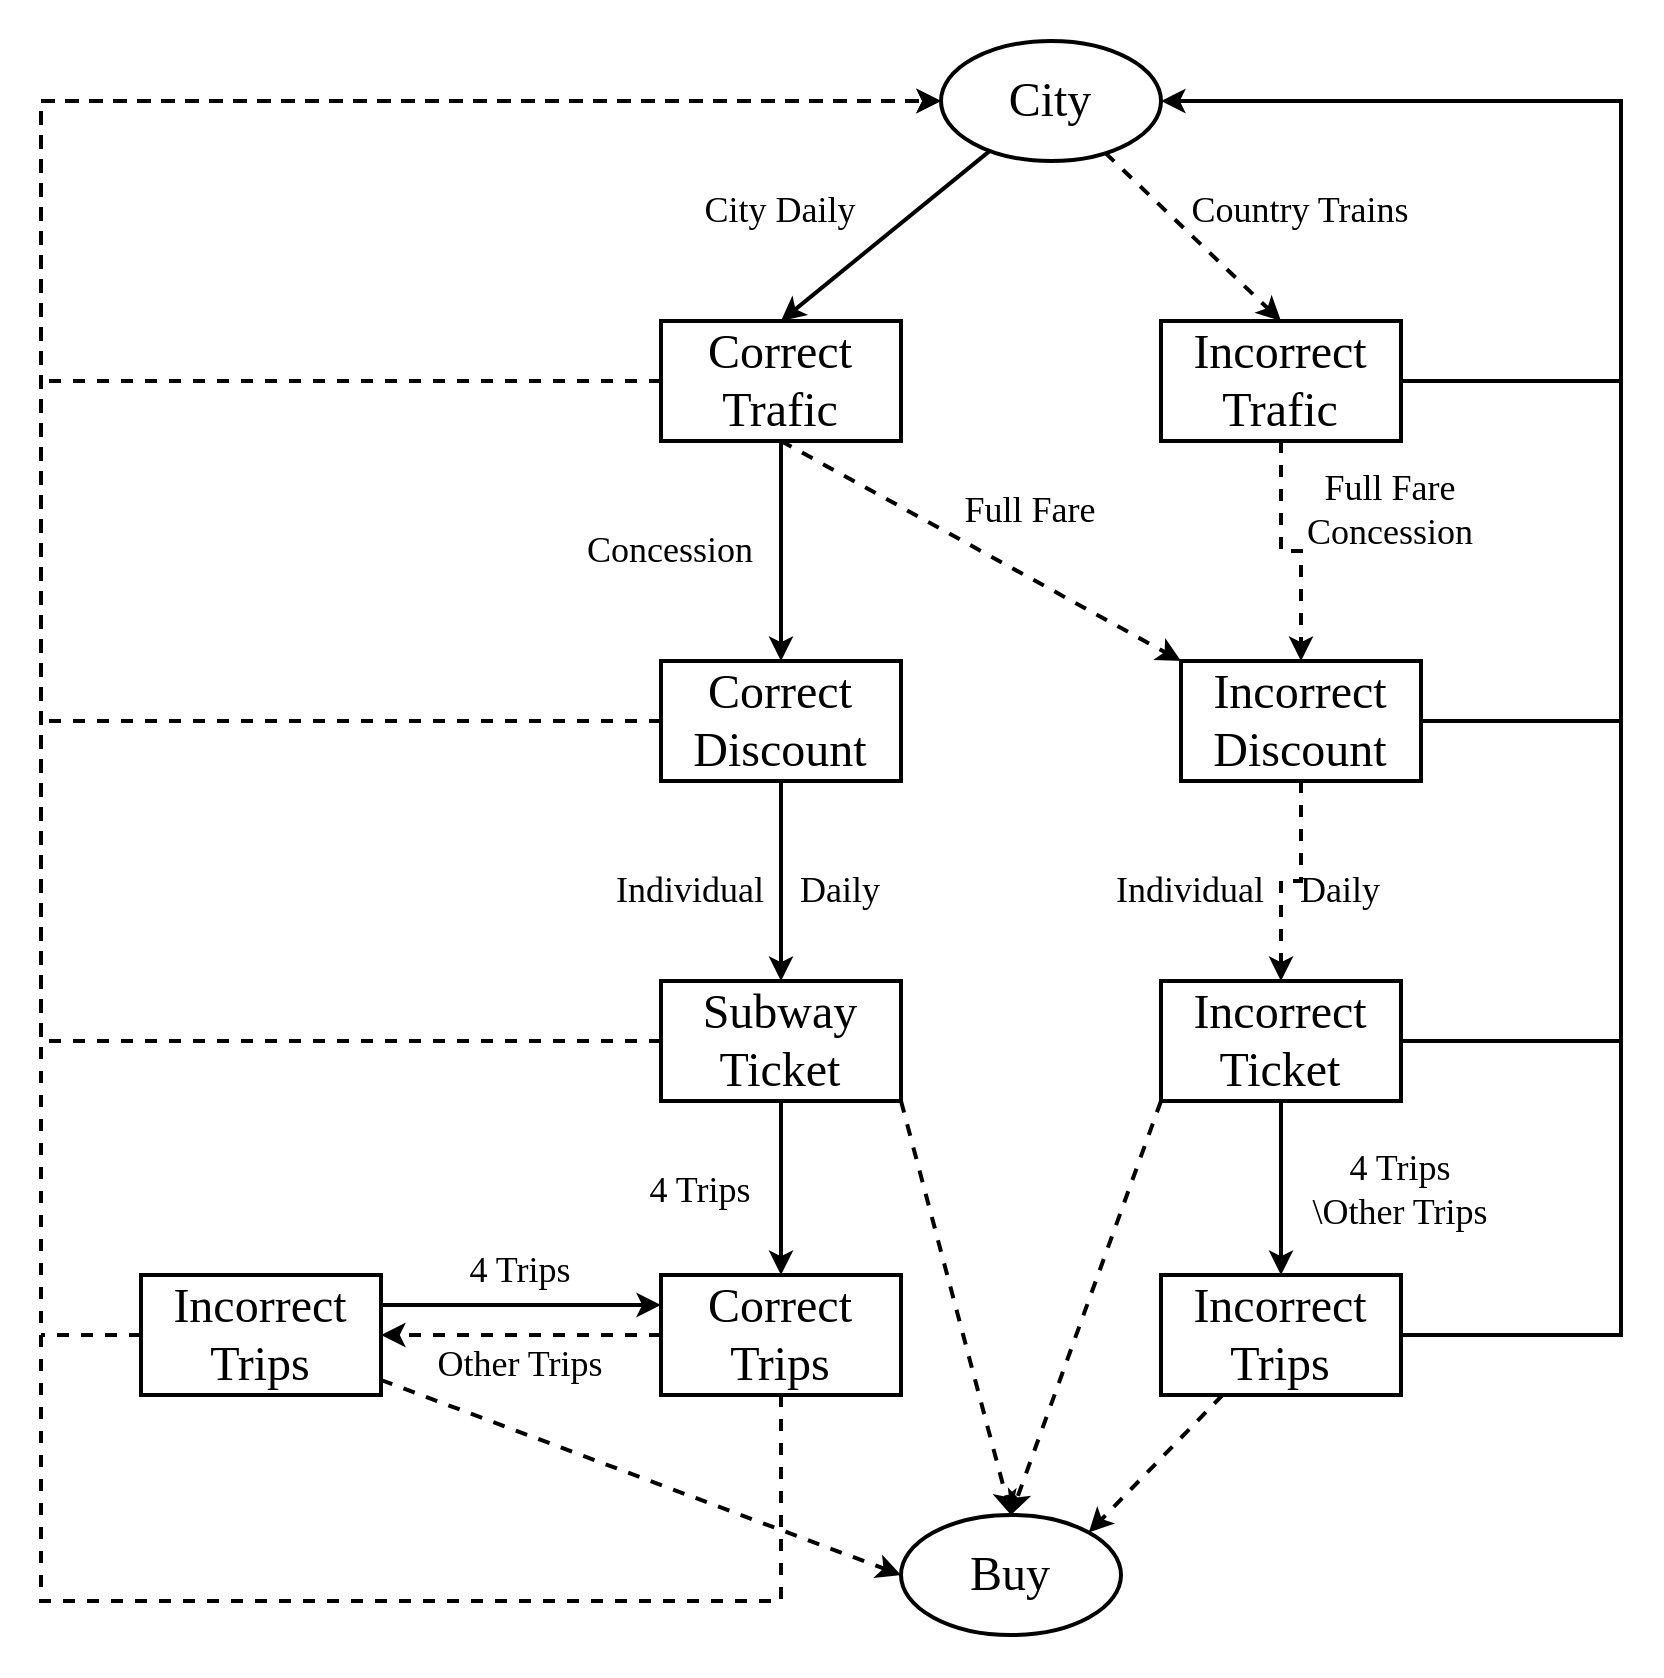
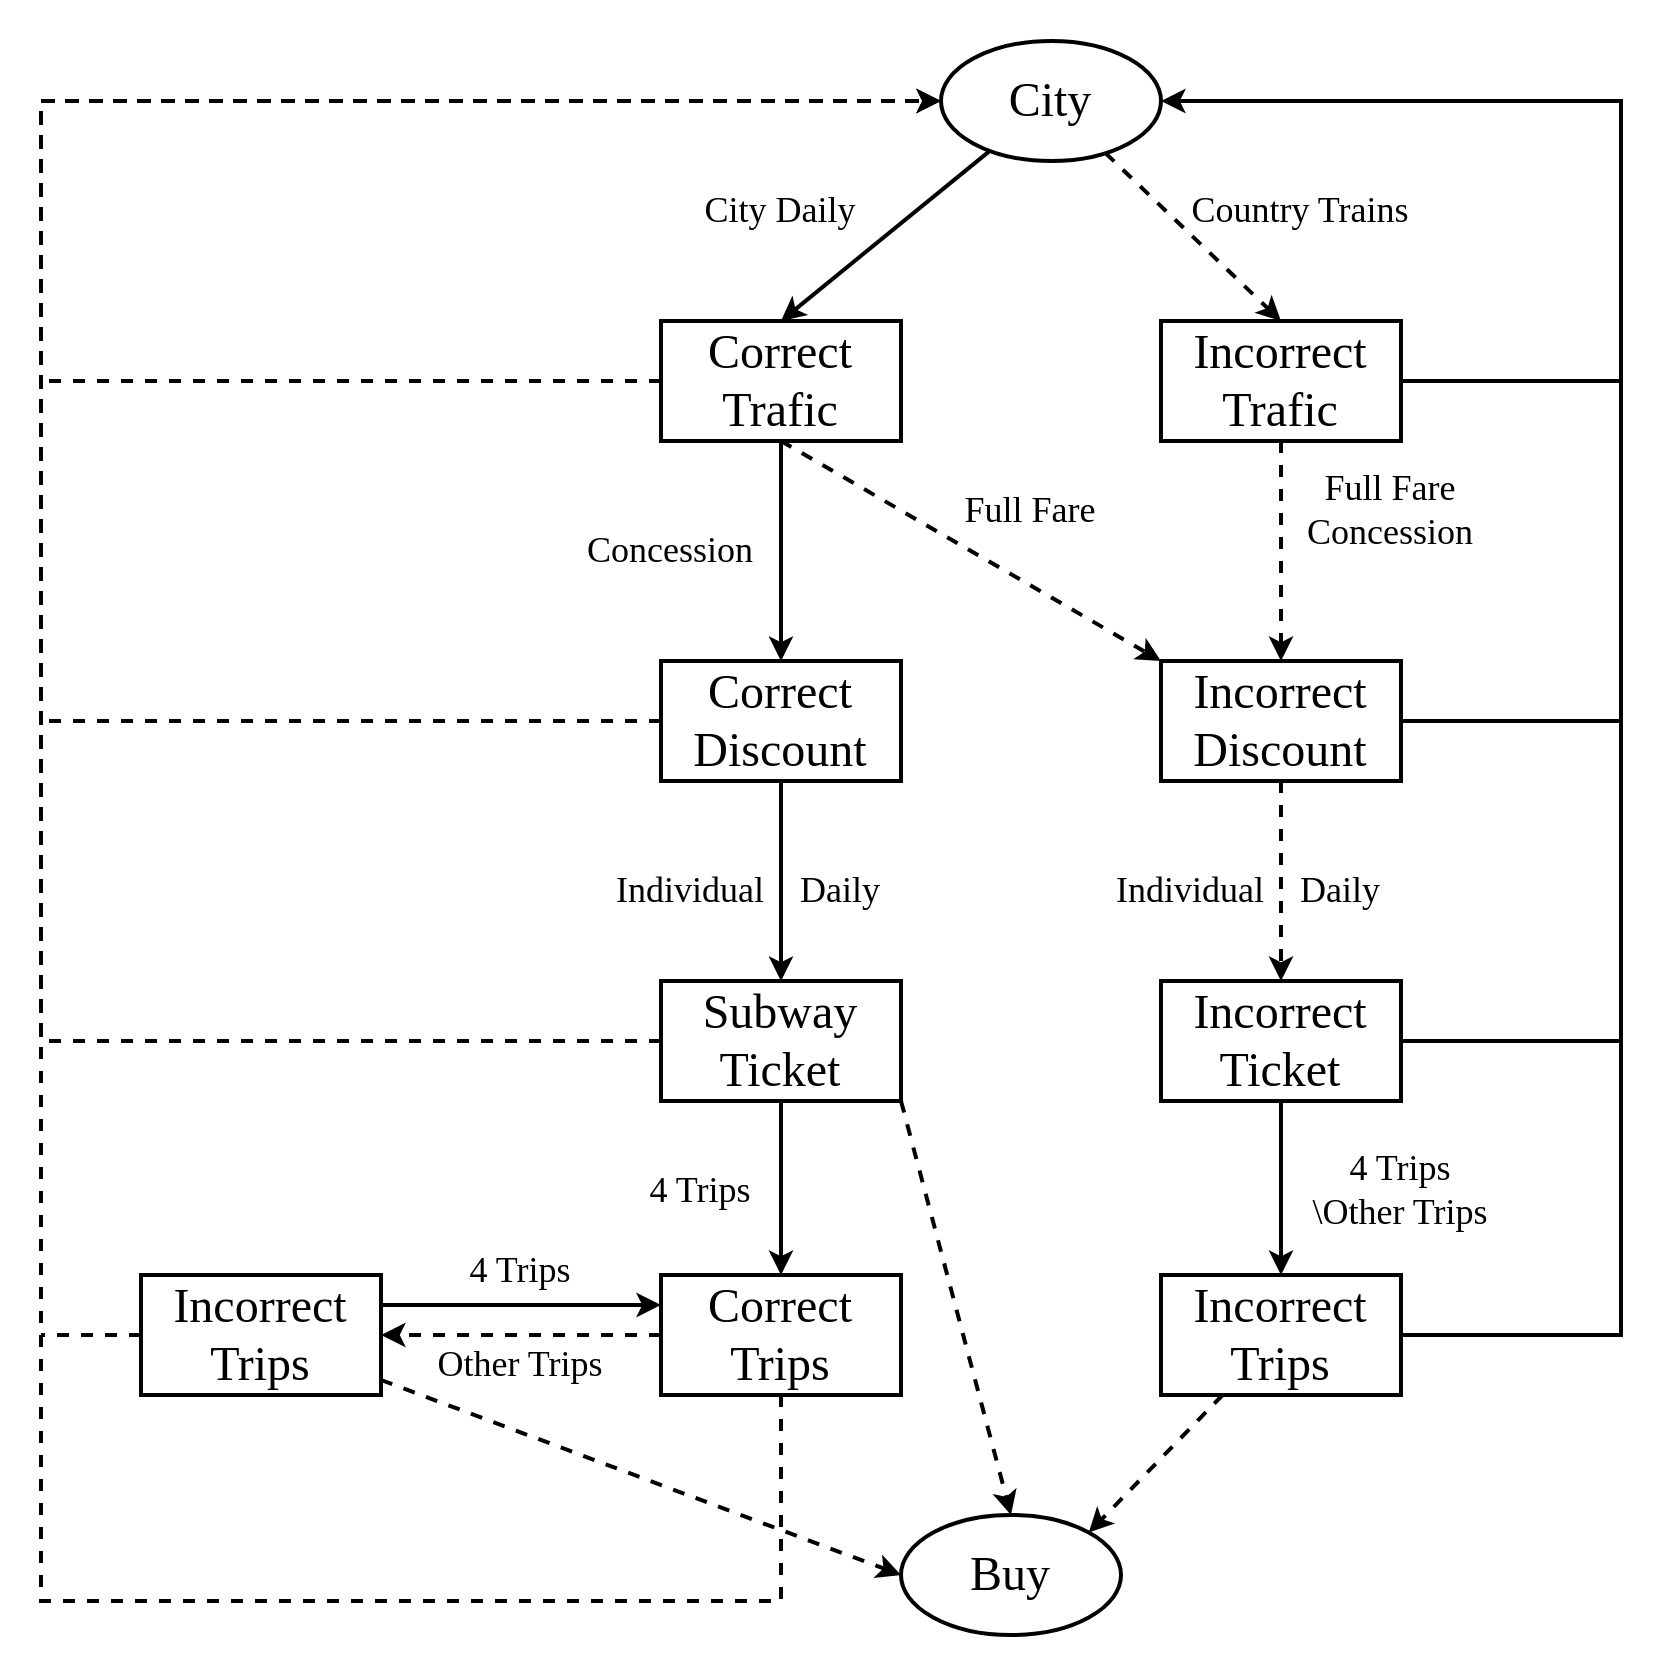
- <mxCell id="17" value="&lt;font style=&quot;font-size: 24px;&quot;&gt;Incorrect Discount&lt;/font&gt;" style="rounded=0;whiteSpace=wrap;html=1;strokeWidth=2;fontFamily=Times New Roman;" vertex="1" parent="1"><mxGeometry x="590" y="330" width="120" height="60" as="geometry" /></mxCell>
+ <mxCell id="17" value="&lt;font style=&quot;font-size: 24px;&quot;&gt;Incorrect Discount&lt;/font&gt;" style="rounded=0;whiteSpace=wrap;html=1;strokeWidth=2;fontFamily=Times New Roman;" vertex="1" parent="1"><mxGeometry x="580" y="330" width="120" height="60" as="geometry" /></mxCell>
- <mxCell id="22" style="rounded=0;orthogonalLoop=1;jettySize=auto;html=1;exitX=0;exitY=1;exitDx=0;exitDy=0;strokeWidth=2;dashed=1;entryX=0.5;entryY=0;entryDx=0;entryDy=0;" edge="1" parent="1" source="25" target="32"><mxGeometry relative="1" as="geometry" /></mxCell>
